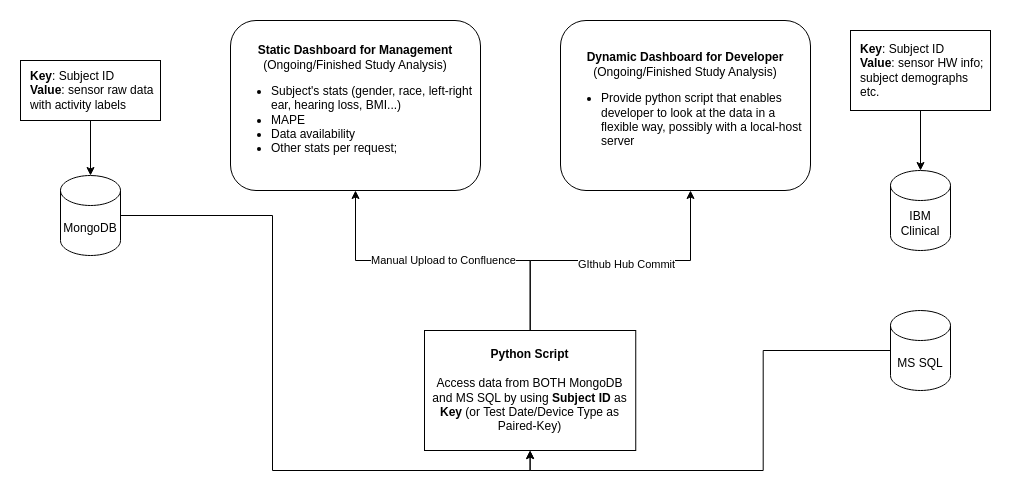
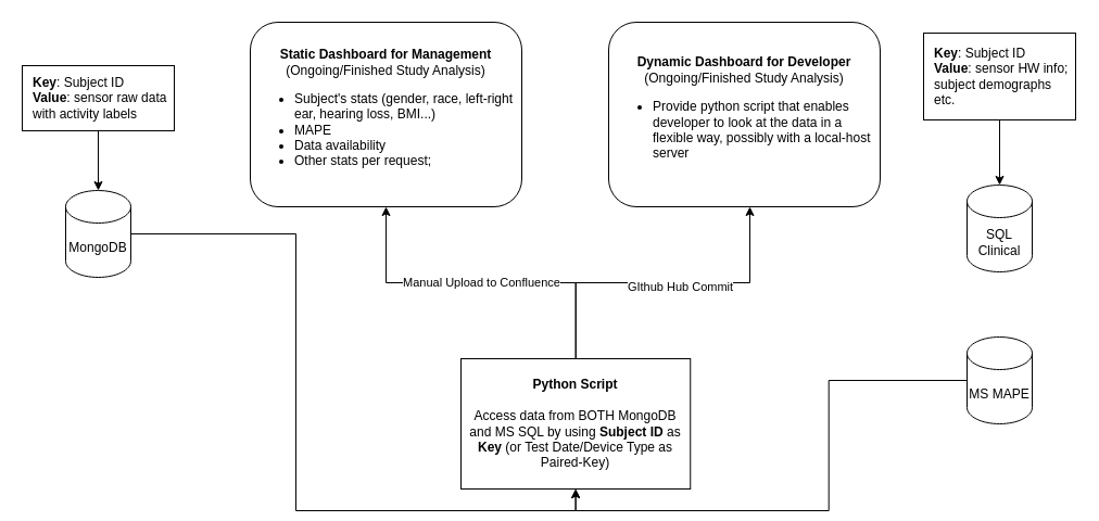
- <mxCell id="4" value="IBM Clinical" style="shape=cylinder3;whiteSpace=wrap;html=1;boundedLbl=1;backgroundOutline=1;size=15;" vertex="1" parent="1"><mxGeometry x="890" y="170" width="60" height="80" as="geometry" /></mxCell>
+ <mxCell id="4" value="SQL Clinical" style="shape=cylinder3;whiteSpace=wrap;html=1;boundedLbl=1;backgroundOutline=1;size=15;" vertex="1" parent="1"><mxGeometry x="890" y="170" width="60" height="80" as="geometry" /></mxCell>
- <mxCell id="6" value="MS SQL" style="shape=cylinder3;whiteSpace=wrap;html=1;boundedLbl=1;backgroundOutline=1;size=15;" vertex="1" parent="1"><mxGeometry x="890" y="310" width="60" height="80" as="geometry" /></mxCell>
+ <mxCell id="6" value="MS MAPE" style="shape=cylinder3;whiteSpace=wrap;html=1;boundedLbl=1;backgroundOutline=1;size=15;" vertex="1" parent="1"><mxGeometry x="890" y="310" width="60" height="80" as="geometry" /></mxCell>
